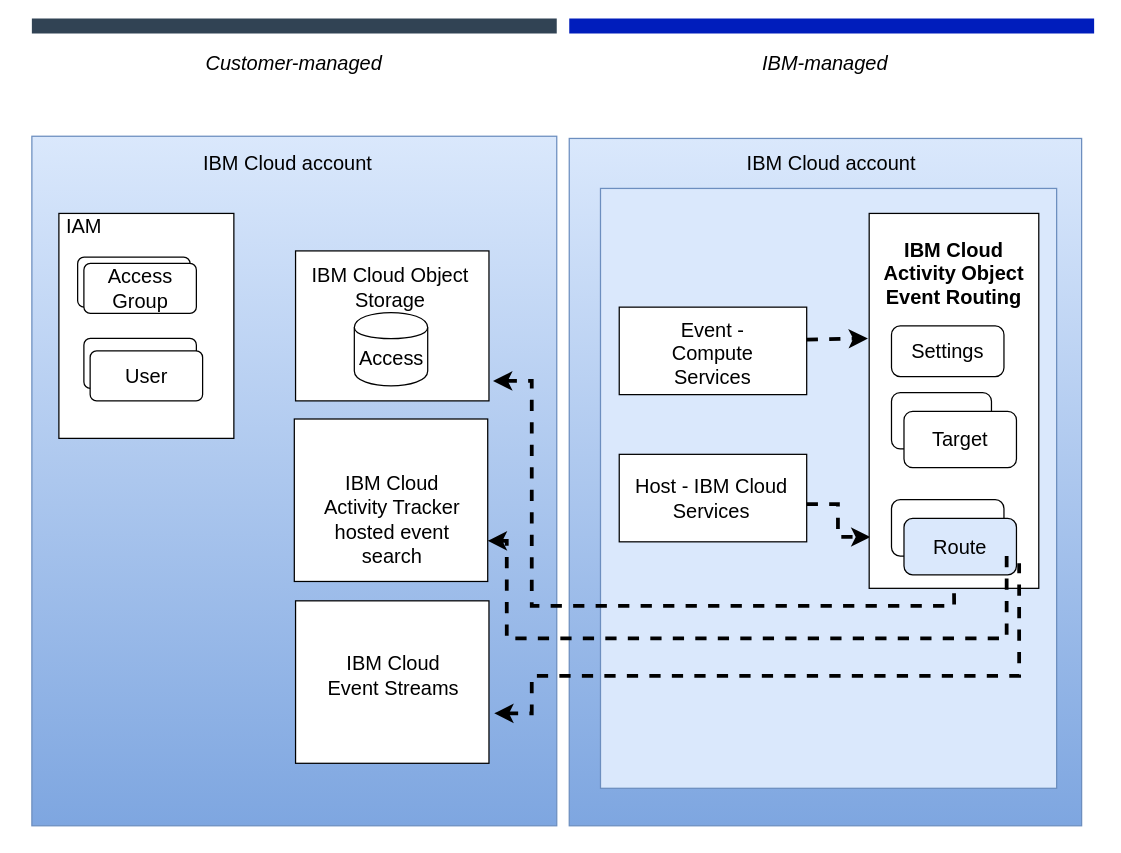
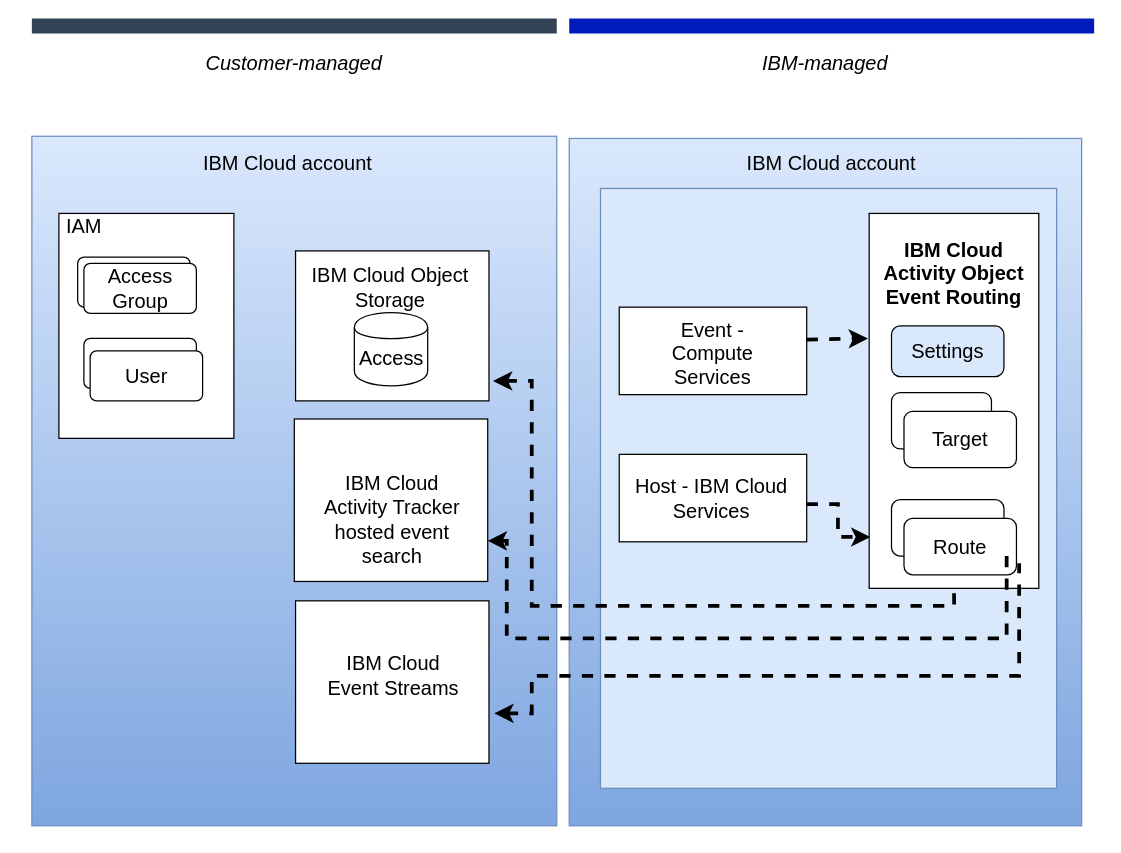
- <mxCell id="33" value="Settings" style="rounded=1;whiteSpace=wrap;html=1;absoluteArcSize=1;arcSize=14;strokeWidth=1;fontSize=16;" parent="25" vertex="1"><mxGeometry x="17.85" y="90.001" width="90.0" height="40.526" as="geometry" /></mxCell>
+ <mxCell id="33" value="Settings" style="rounded=1;whiteSpace=wrap;html=1;absoluteArcSize=1;arcSize=14;strokeWidth=1;fontSize=16;fillColor=#dae8fc;" parent="25" vertex="1"><mxGeometry x="17.85" y="90.001" width="90.0" height="40.526" as="geometry" /></mxCell>
- <mxCell id="31" value="Route" style="rounded=1;whiteSpace=wrap;html=1;absoluteArcSize=1;arcSize=14;strokeWidth=1;fontSize=16;fillColor=#dae8fc;" parent="25" vertex="1"><mxGeometry x="27.85" y="244.06" width="90.0" height="45.113" as="geometry" /></mxCell>
+ <mxCell id="31" value="Route" style="rounded=1;whiteSpace=wrap;html=1;absoluteArcSize=1;arcSize=14;strokeWidth=1;fontSize=16;" parent="25" vertex="1"><mxGeometry x="27.85" y="244.06" width="90.0" height="45.113" as="geometry" /></mxCell>
